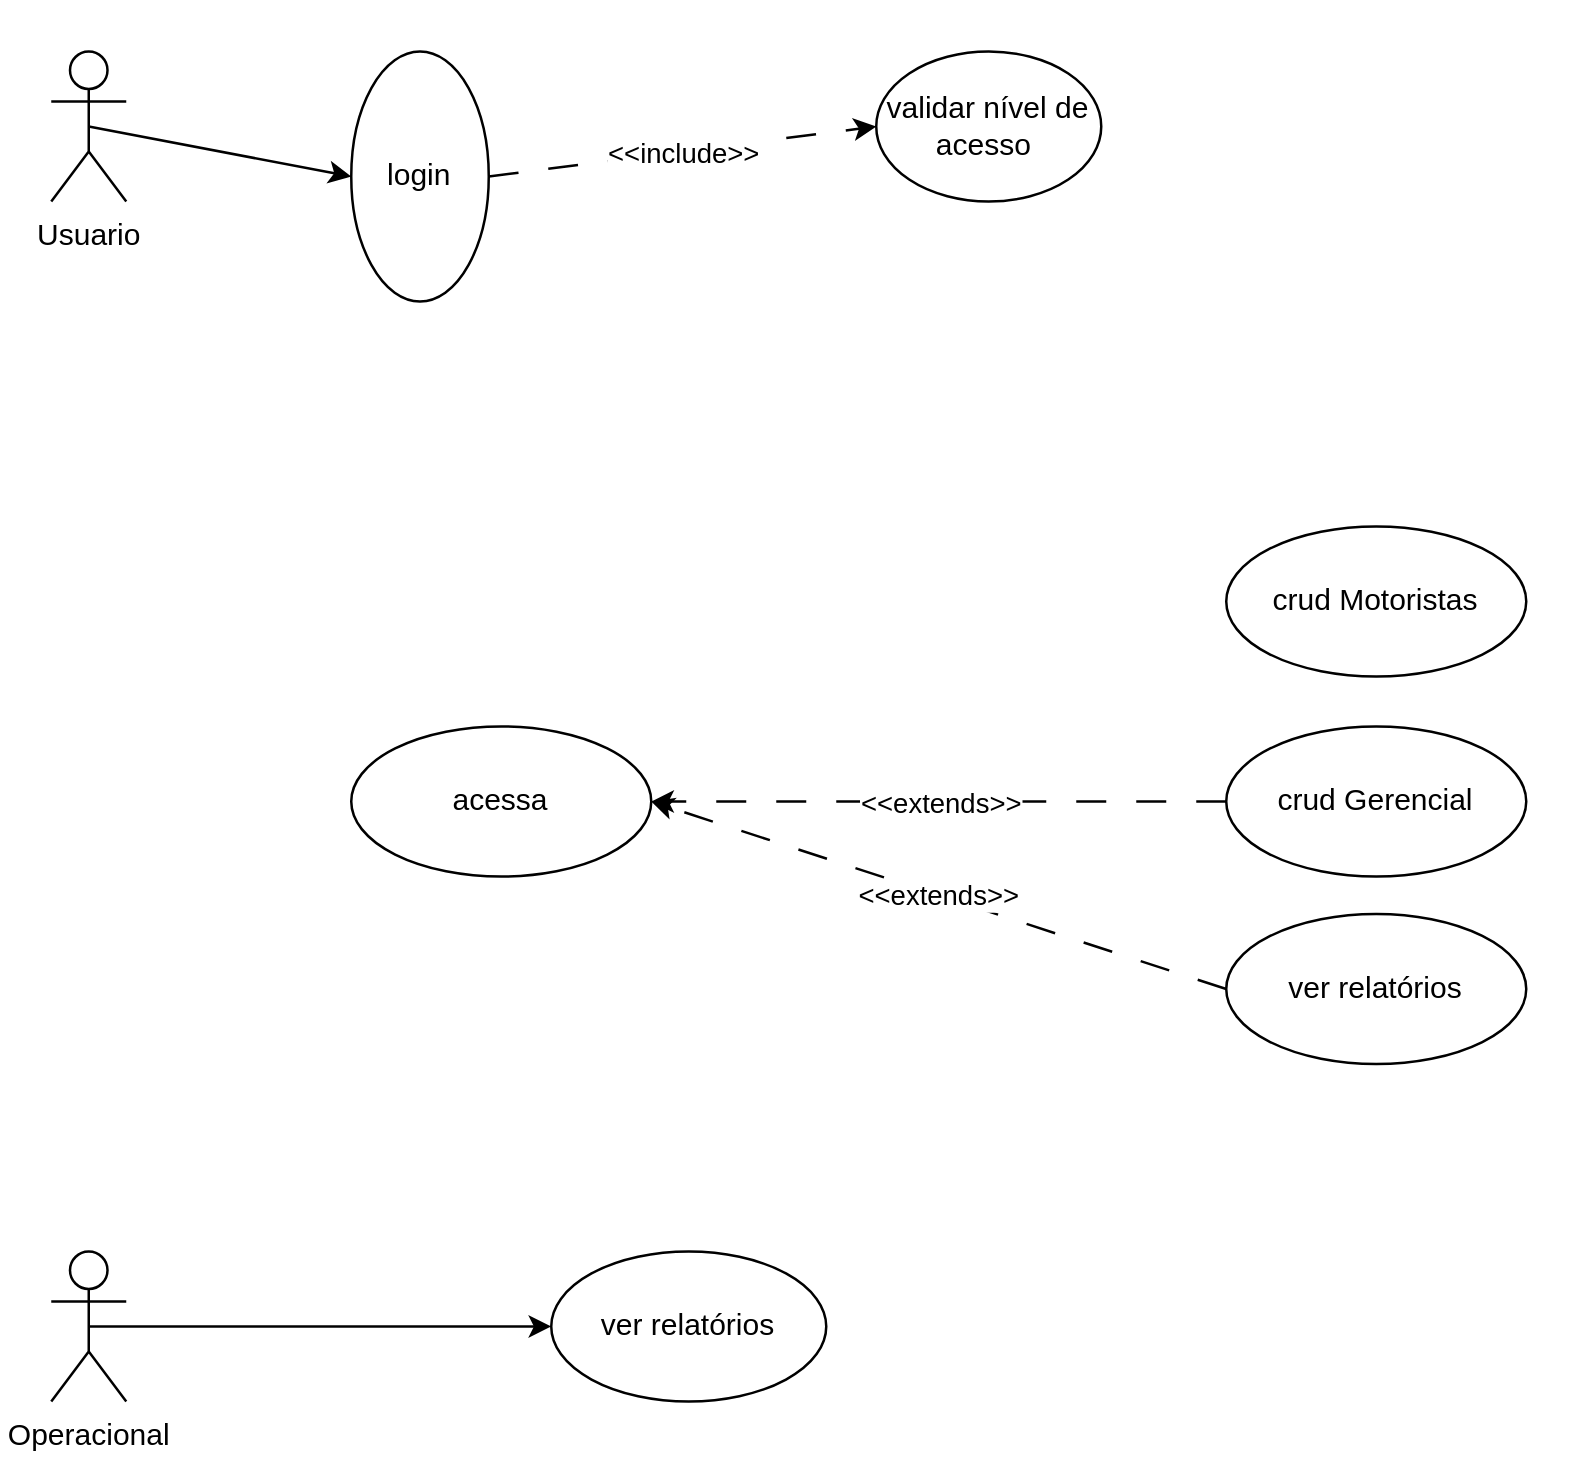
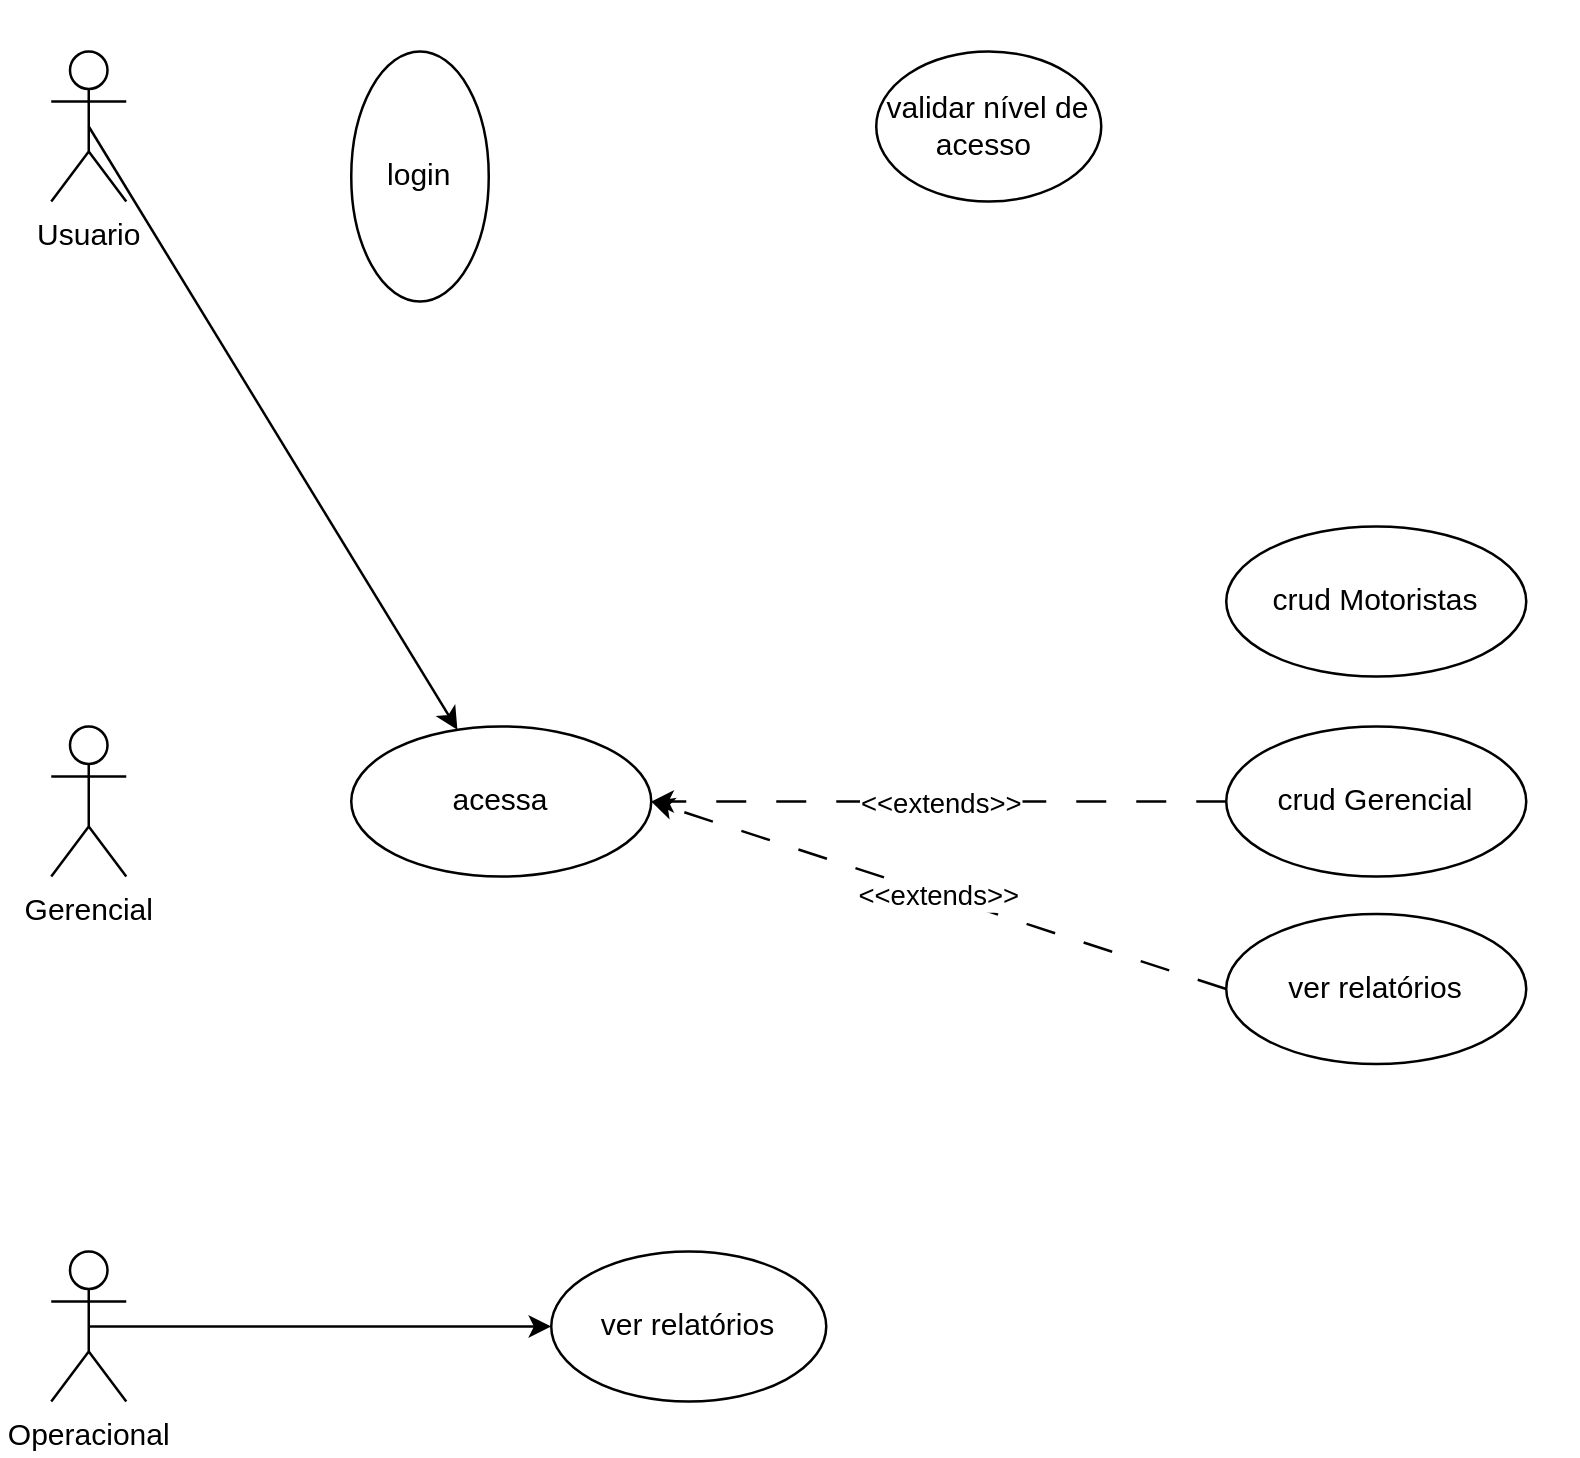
- <mxCell id="3" value="" style="endArrow=classic;html=1;rounded=0;exitX=0.5;exitY=0.5;exitDx=0;exitDy=0;exitPerimeter=0;entryX=0;entryY=0.5;entryDx=0;entryDy=0;" parent="1" source="2" target="4" edge="1"><mxGeometry width="50" height="50" relative="1" as="geometry"><mxPoint x="100" y="180" as="sourcePoint" /><mxPoint x="140" y="50" as="targetPoint" /></mxGeometry></mxCell>
+ <mxCell id="3" value="" style="endArrow=classic;html=1;rounded=0;exitX=0.5;exitY=0.5;exitDx=0;exitDy=0;exitPerimeter=0;" parent="1" source="2" target="15" edge="1"><mxGeometry width="50" height="50" relative="1" as="geometry"><mxPoint x="100" y="180" as="sourcePoint" /><mxPoint x="140" y="50" as="targetPoint" /></mxGeometry></mxCell>
- <mxCell id="6" value="" style="endArrow=classic;html=1;rounded=0;dashed=1;dashPattern=12 12;exitX=1;exitY=0.5;exitDx=0;exitDy=0;entryX=0;entryY=0.5;entryDx=0;entryDy=0;" edge="1" parent="1" source="4" target="5"><mxGeometry relative="1" as="geometry"><mxPoint x="320" y="280" as="sourcePoint" /><mxPoint x="280" y="50" as="targetPoint" /></mxGeometry></mxCell>
- <mxCell id="7" value="&amp;lt;&amp;lt;include&amp;gt;&amp;gt;" style="edgeLabel;resizable=0;html=1;align=center;verticalAlign=middle;" connectable="0" vertex="1" parent="6"><mxGeometry relative="1" as="geometry" /></mxCell>
+ <mxCell id="8" value="Gerencial" style="shape=umlActor;verticalLabelPosition=bottom;verticalAlign=top;html=1;outlineConnect=0;" vertex="1" parent="1"><mxGeometry x="20" y="290" width="30" height="60" as="geometry" /></mxCell>
